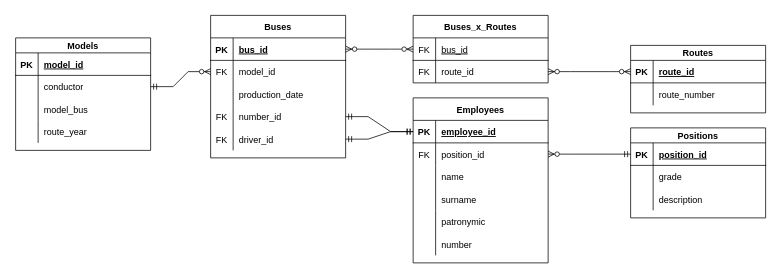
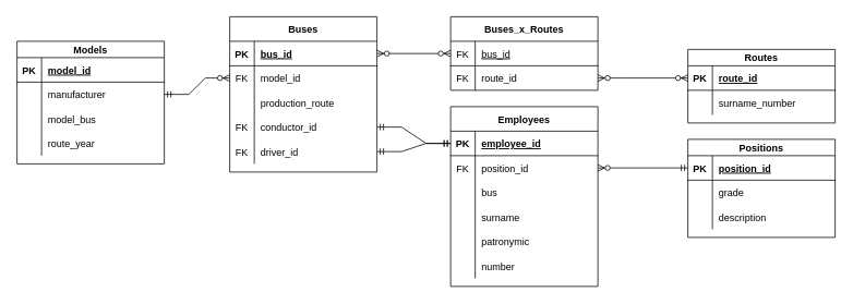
- <mxCell id="72" value="conductor" style="shape=partialRectangle;connectable=0;fillColor=none;top=0;left=0;bottom=0;right=0;align=left;spacingLeft=6;overflow=hidden;" parent="70" vertex="1"><mxGeometry x="30" width="150" height="30" as="geometry"><mxRectangle width="150" height="30" as="alternateBounds" /></mxGeometry></mxCell>
+ <mxCell id="72" value="manufacturer" style="shape=partialRectangle;connectable=0;fillColor=none;top=0;left=0;bottom=0;right=0;align=left;spacingLeft=6;overflow=hidden;" parent="70" vertex="1"><mxGeometry x="30" width="150" height="30" as="geometry"><mxRectangle width="150" height="30" as="alternateBounds" /></mxGeometry></mxCell>
- <mxCell id="11" value="production_date" style="shape=partialRectangle;connectable=0;fillColor=none;top=0;left=0;bottom=0;right=0;align=left;spacingLeft=6;overflow=hidden;" parent="9" vertex="1"><mxGeometry x="30" width="150" height="30" as="geometry"><mxRectangle width="150" height="30" as="alternateBounds" /></mxGeometry></mxCell>
+ <mxCell id="11" value="production_route" style="shape=partialRectangle;connectable=0;fillColor=none;top=0;left=0;bottom=0;right=0;align=left;spacingLeft=6;overflow=hidden;" parent="9" vertex="1"><mxGeometry x="30" width="150" height="30" as="geometry"><mxRectangle width="150" height="30" as="alternateBounds" /></mxGeometry></mxCell>
- <mxCell id="24" value="route_number" style="shape=partialRectangle;connectable=0;fillColor=none;top=0;left=0;bottom=0;right=0;align=left;spacingLeft=6;overflow=hidden;" parent="22" vertex="1"><mxGeometry x="30" width="150" height="30" as="geometry"><mxRectangle width="150" height="30" as="alternateBounds" /></mxGeometry></mxCell>
+ <mxCell id="24" value="surname_number" style="shape=partialRectangle;connectable=0;fillColor=none;top=0;left=0;bottom=0;right=0;align=left;spacingLeft=6;overflow=hidden;" parent="22" vertex="1"><mxGeometry x="30" width="150" height="30" as="geometry"><mxRectangle width="150" height="30" as="alternateBounds" /></mxGeometry></mxCell>
- <mxCell id="14" value="number_id" style="shape=partialRectangle;connectable=0;fillColor=none;top=0;left=0;bottom=0;right=0;align=left;spacingLeft=6;overflow=hidden;" parent="12" vertex="1"><mxGeometry x="30" width="150" height="30" as="geometry"><mxRectangle width="150" height="30" as="alternateBounds" /></mxGeometry></mxCell>
+ <mxCell id="14" value="conductor_id" style="shape=partialRectangle;connectable=0;fillColor=none;top=0;left=0;bottom=0;right=0;align=left;spacingLeft=6;overflow=hidden;" parent="12" vertex="1"><mxGeometry x="30" width="150" height="30" as="geometry"><mxRectangle width="150" height="30" as="alternateBounds" /></mxGeometry></mxCell>
- <mxCell id="53" value="name" style="shape=partialRectangle;connectable=0;fillColor=none;top=0;left=0;bottom=0;right=0;align=left;spacingLeft=6;overflow=hidden;" parent="51" vertex="1"><mxGeometry x="30" width="150" height="30" as="geometry"><mxRectangle width="150" height="30" as="alternateBounds" /></mxGeometry></mxCell>
+ <mxCell id="53" value="bus" style="shape=partialRectangle;connectable=0;fillColor=none;top=0;left=0;bottom=0;right=0;align=left;spacingLeft=6;overflow=hidden;" parent="51" vertex="1"><mxGeometry x="30" width="150" height="30" as="geometry"><mxRectangle width="150" height="30" as="alternateBounds" /></mxGeometry></mxCell>
